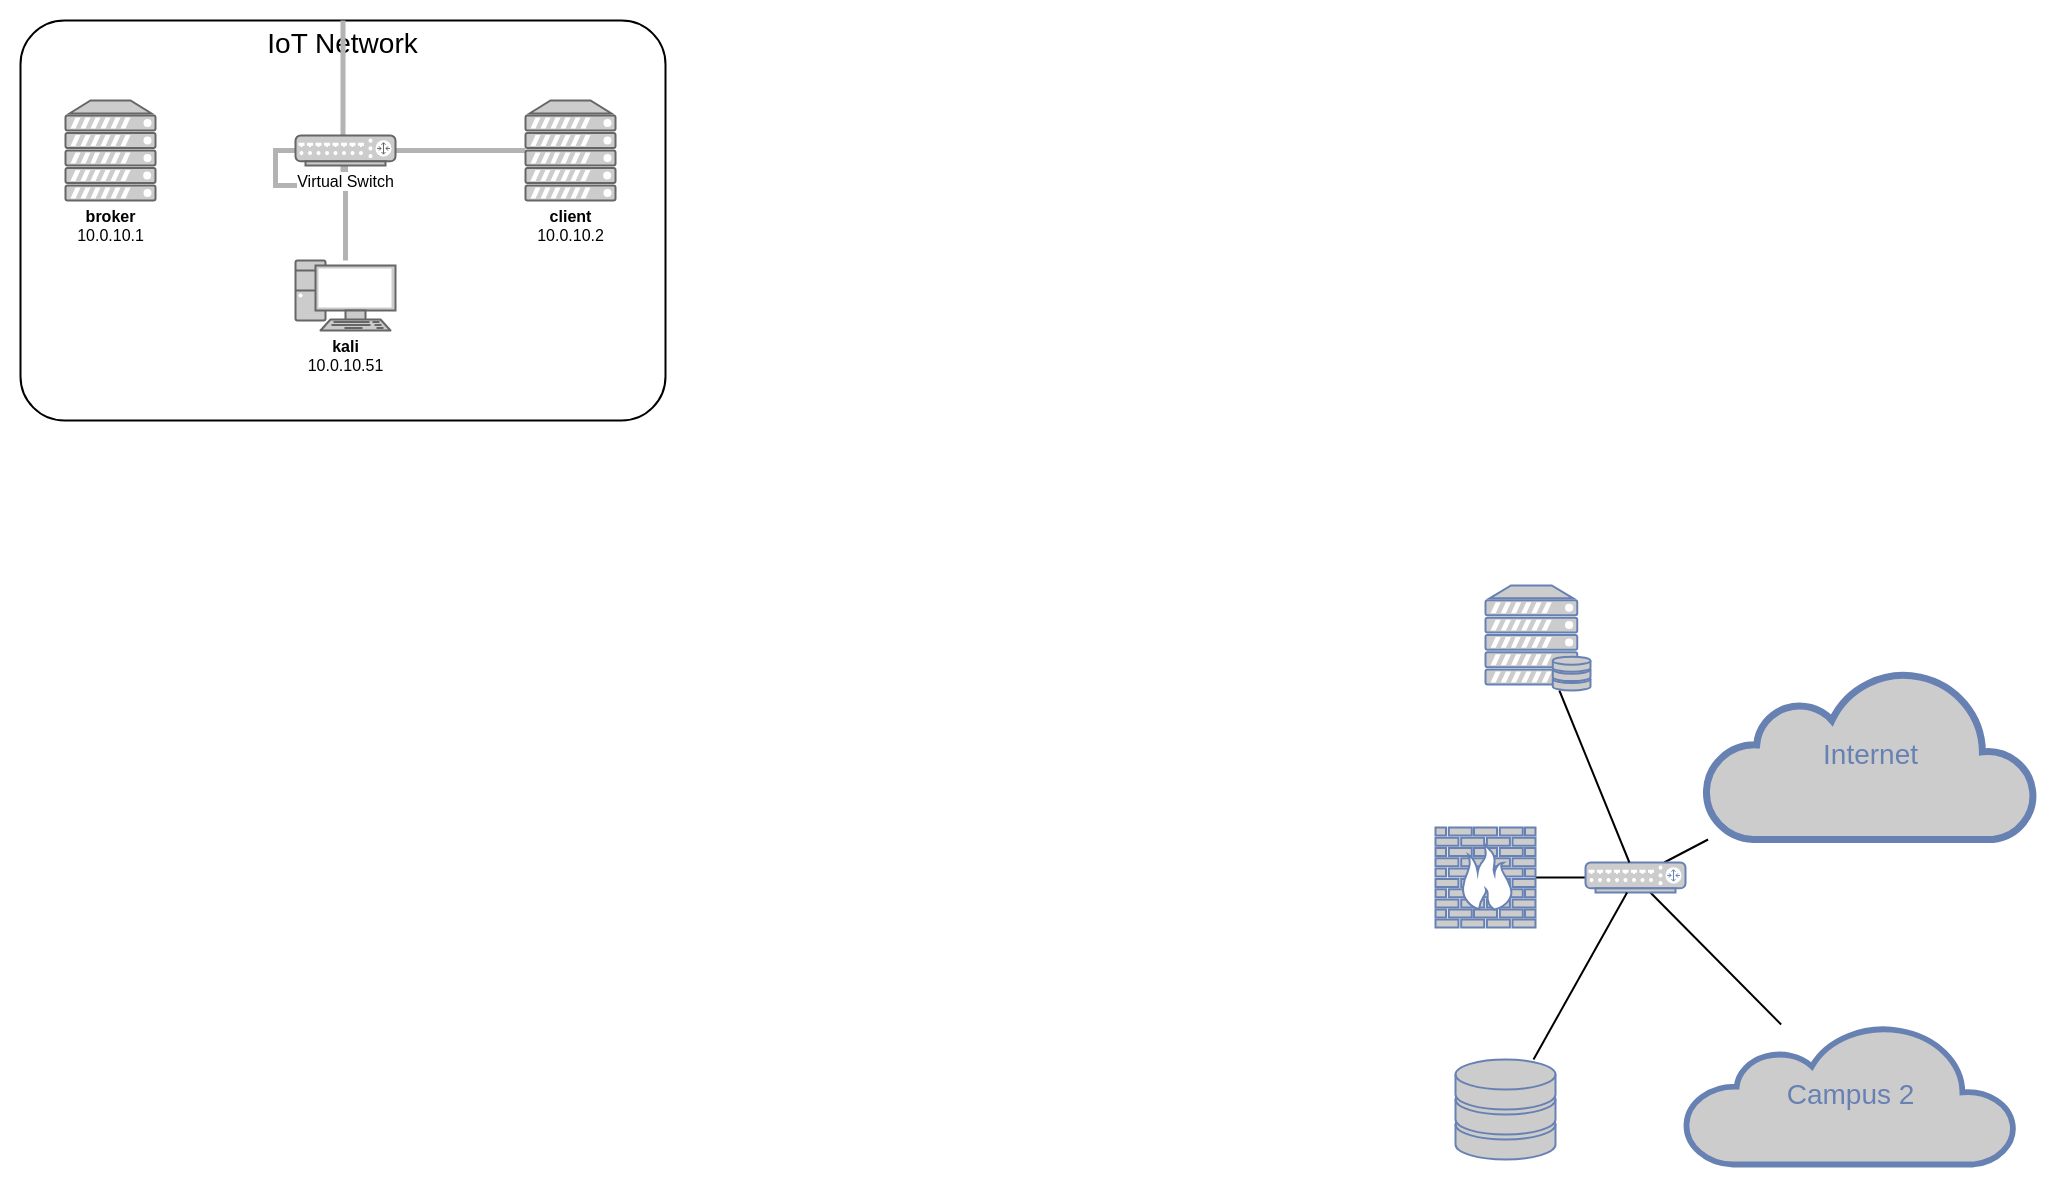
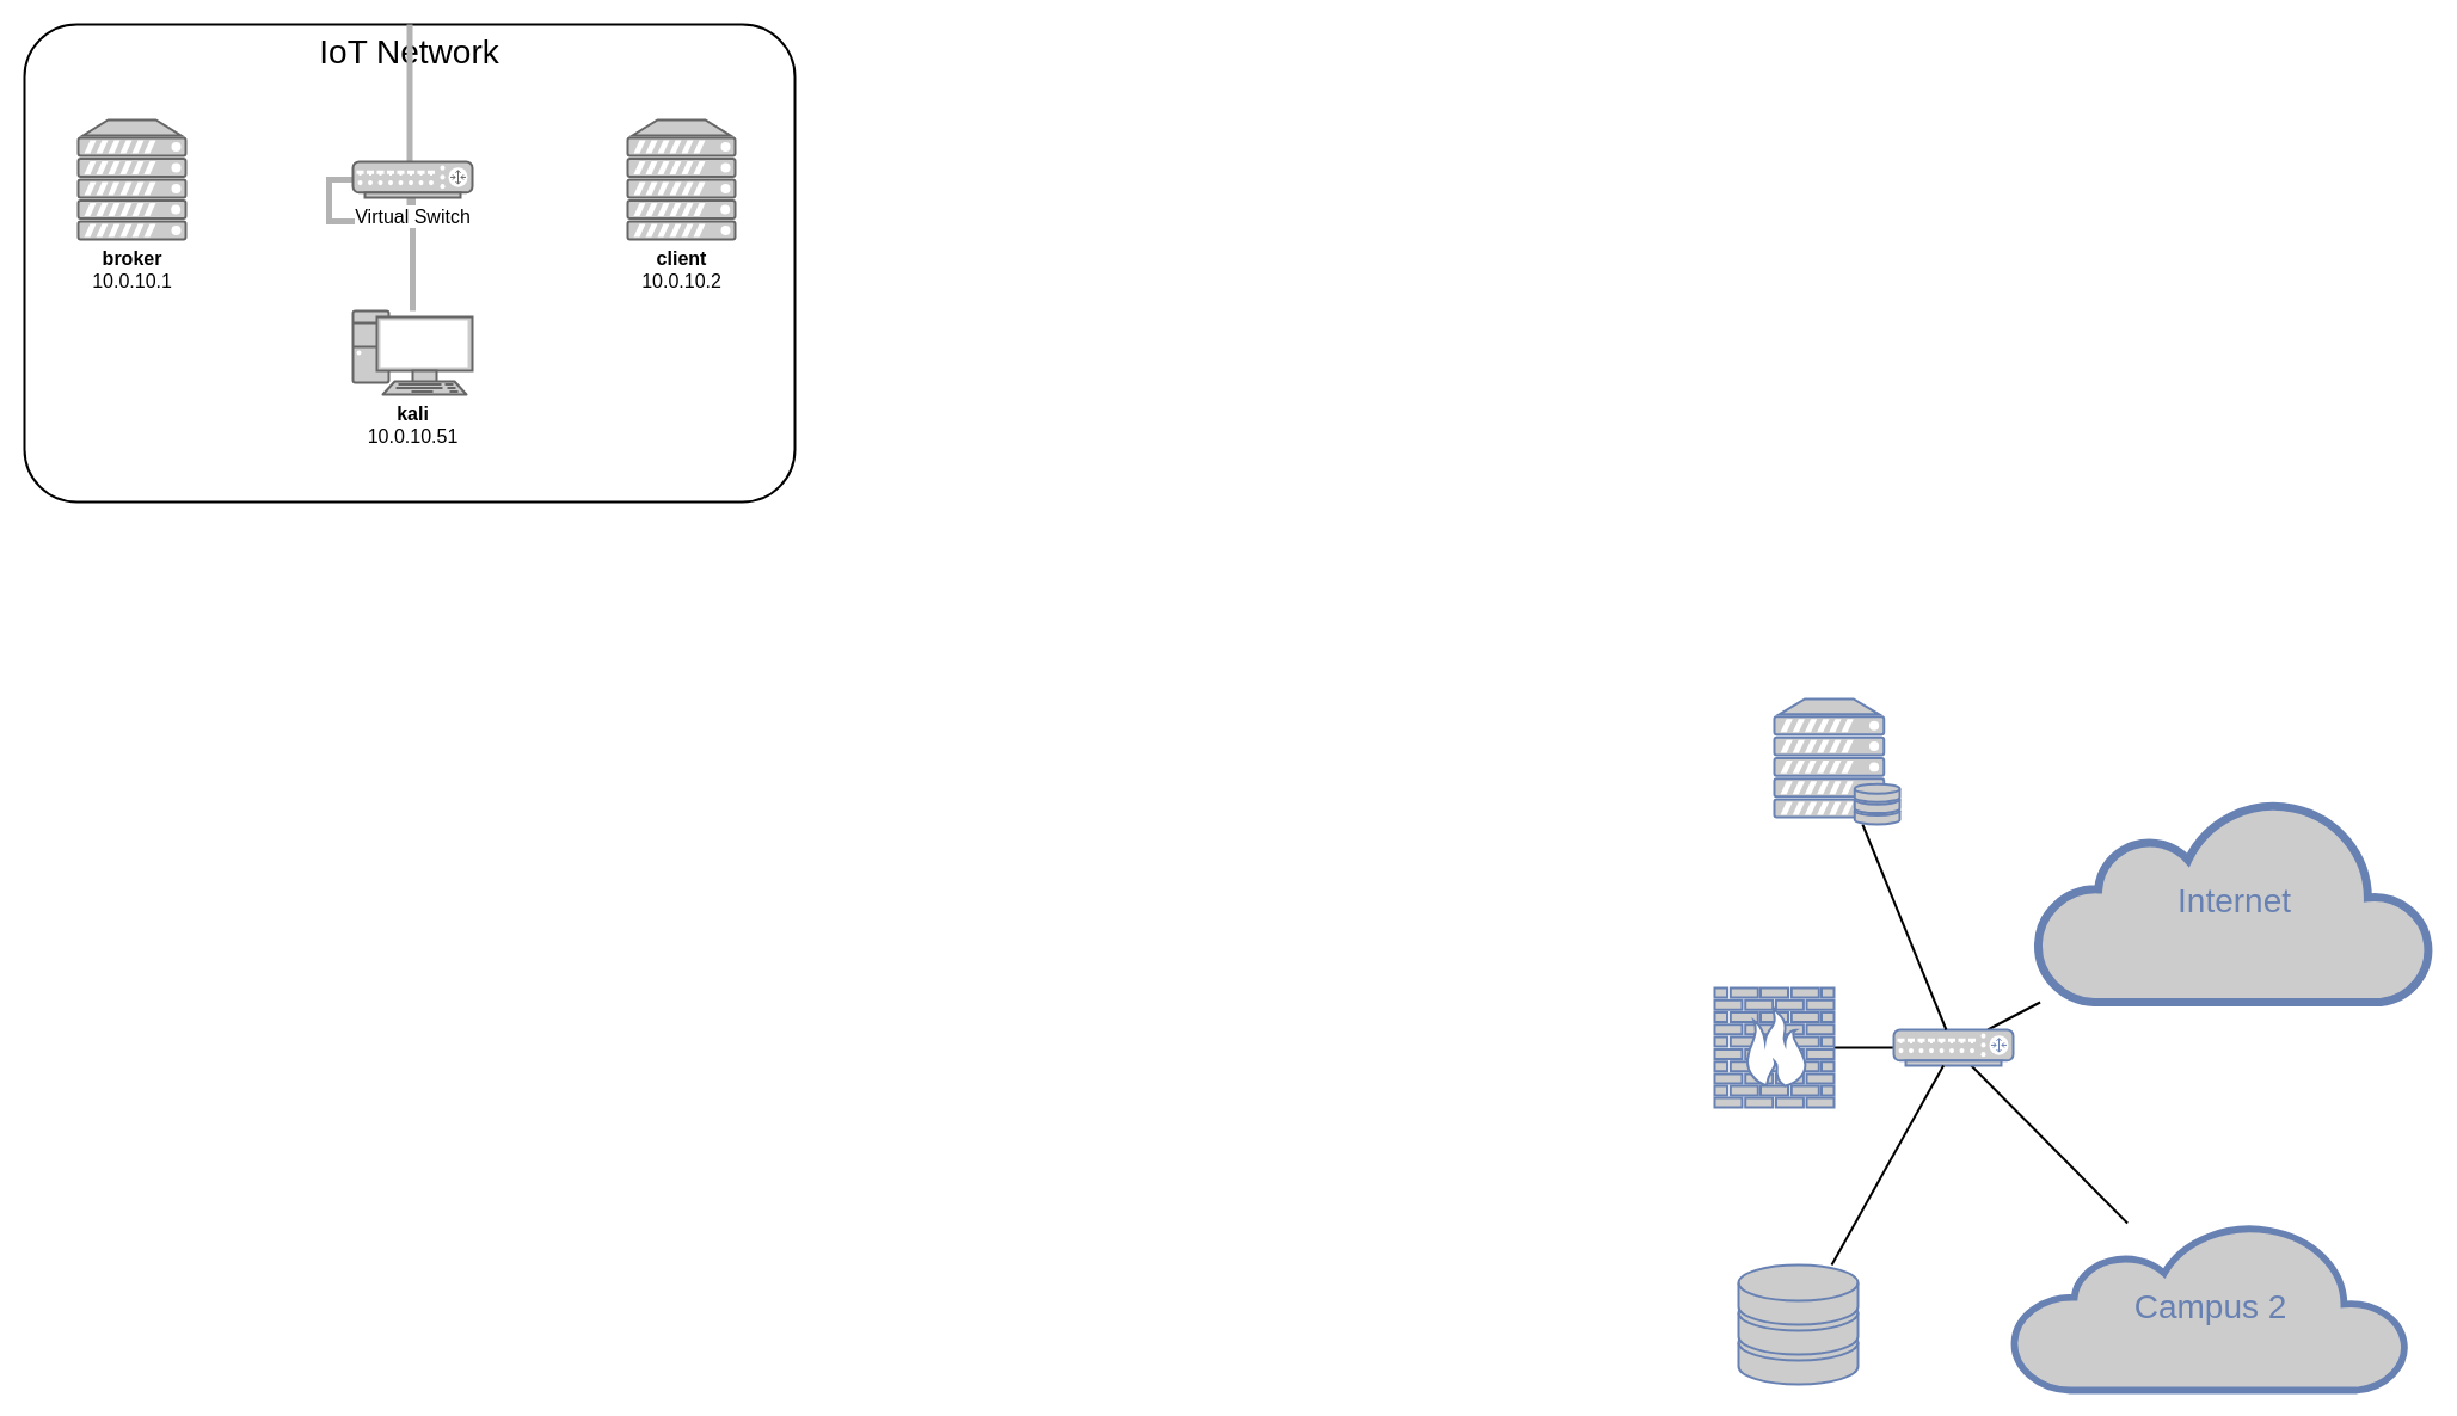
- <mxCell id="14" style="edgeStyle=orthogonalEdgeStyle;rounded=0;orthogonalLoop=1;jettySize=auto;html=1;fontFamily=Helvetica;fontSize=16;strokeColor=#B3B3B3;strokeWidth=5;entryX=1;entryY=0.5;entryDx=0;entryDy=0;entryPerimeter=0;targetPerimeterSpacing=0;sourcePerimeterSpacing=0;endArrow=none;endFill=0;" edge="1" parent="1" source="15" target="20"><mxGeometry relative="1" as="geometry"><mxPoint x="555" y="390" as="targetPoint" /></mxGeometry></mxCell>
